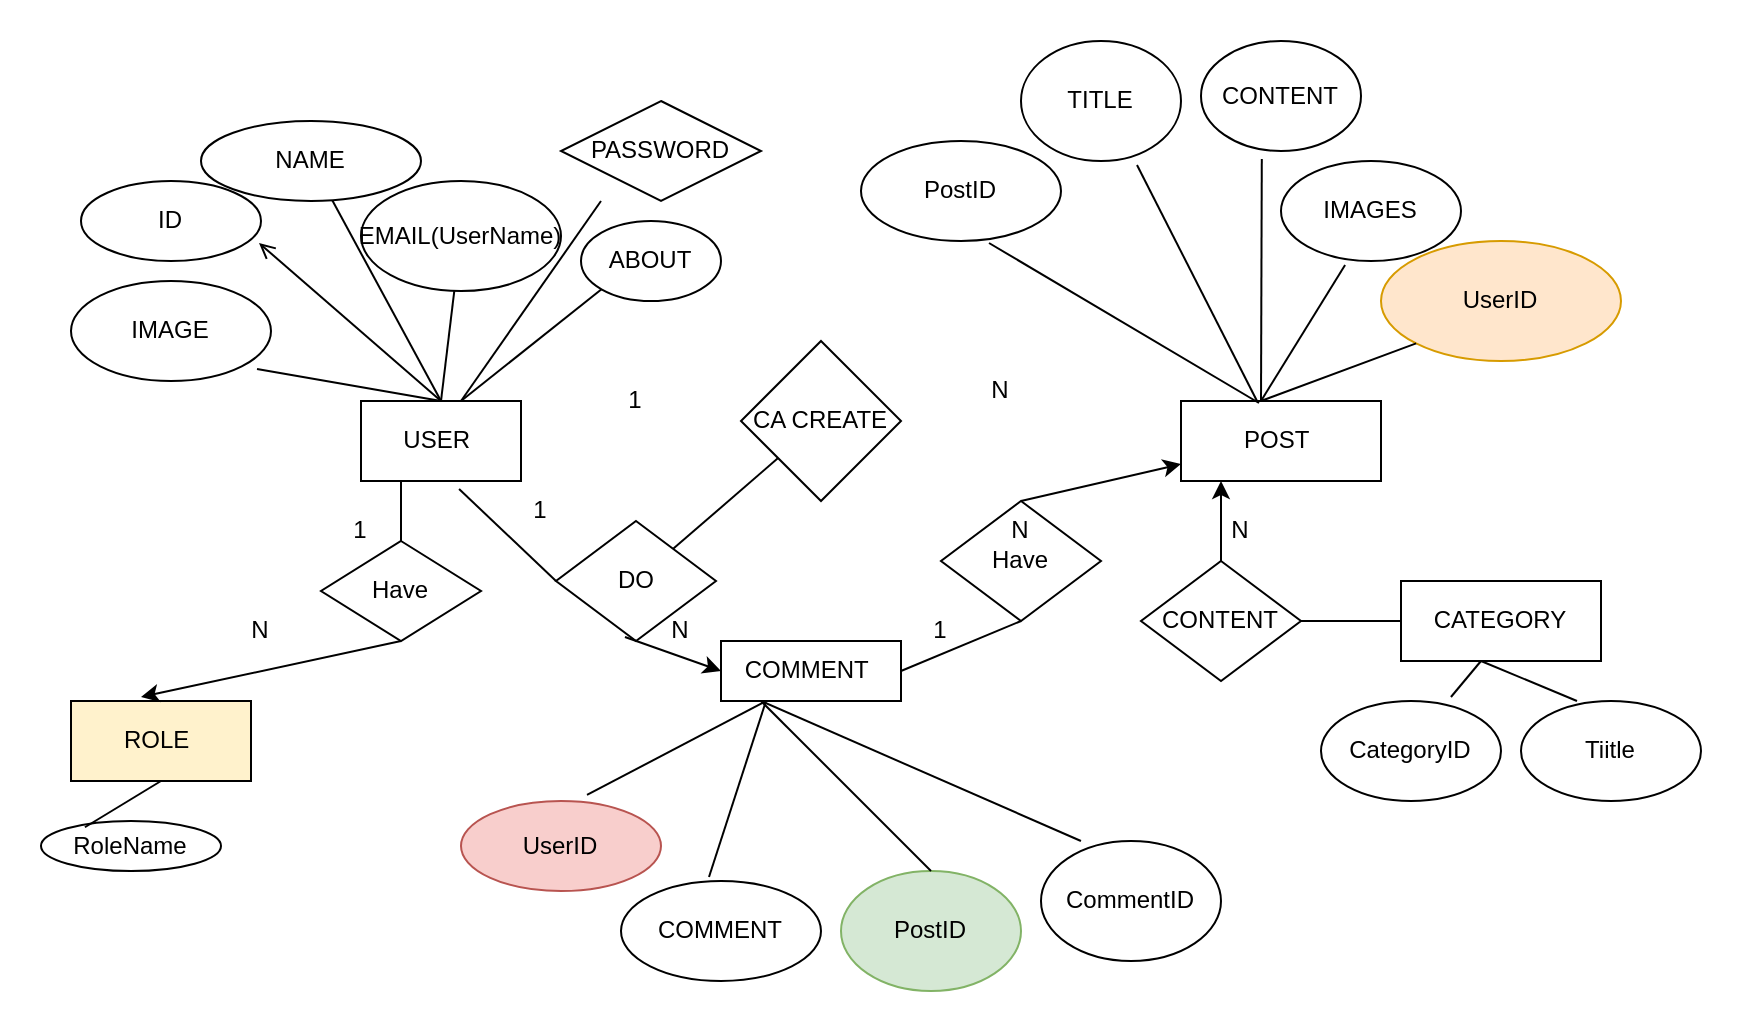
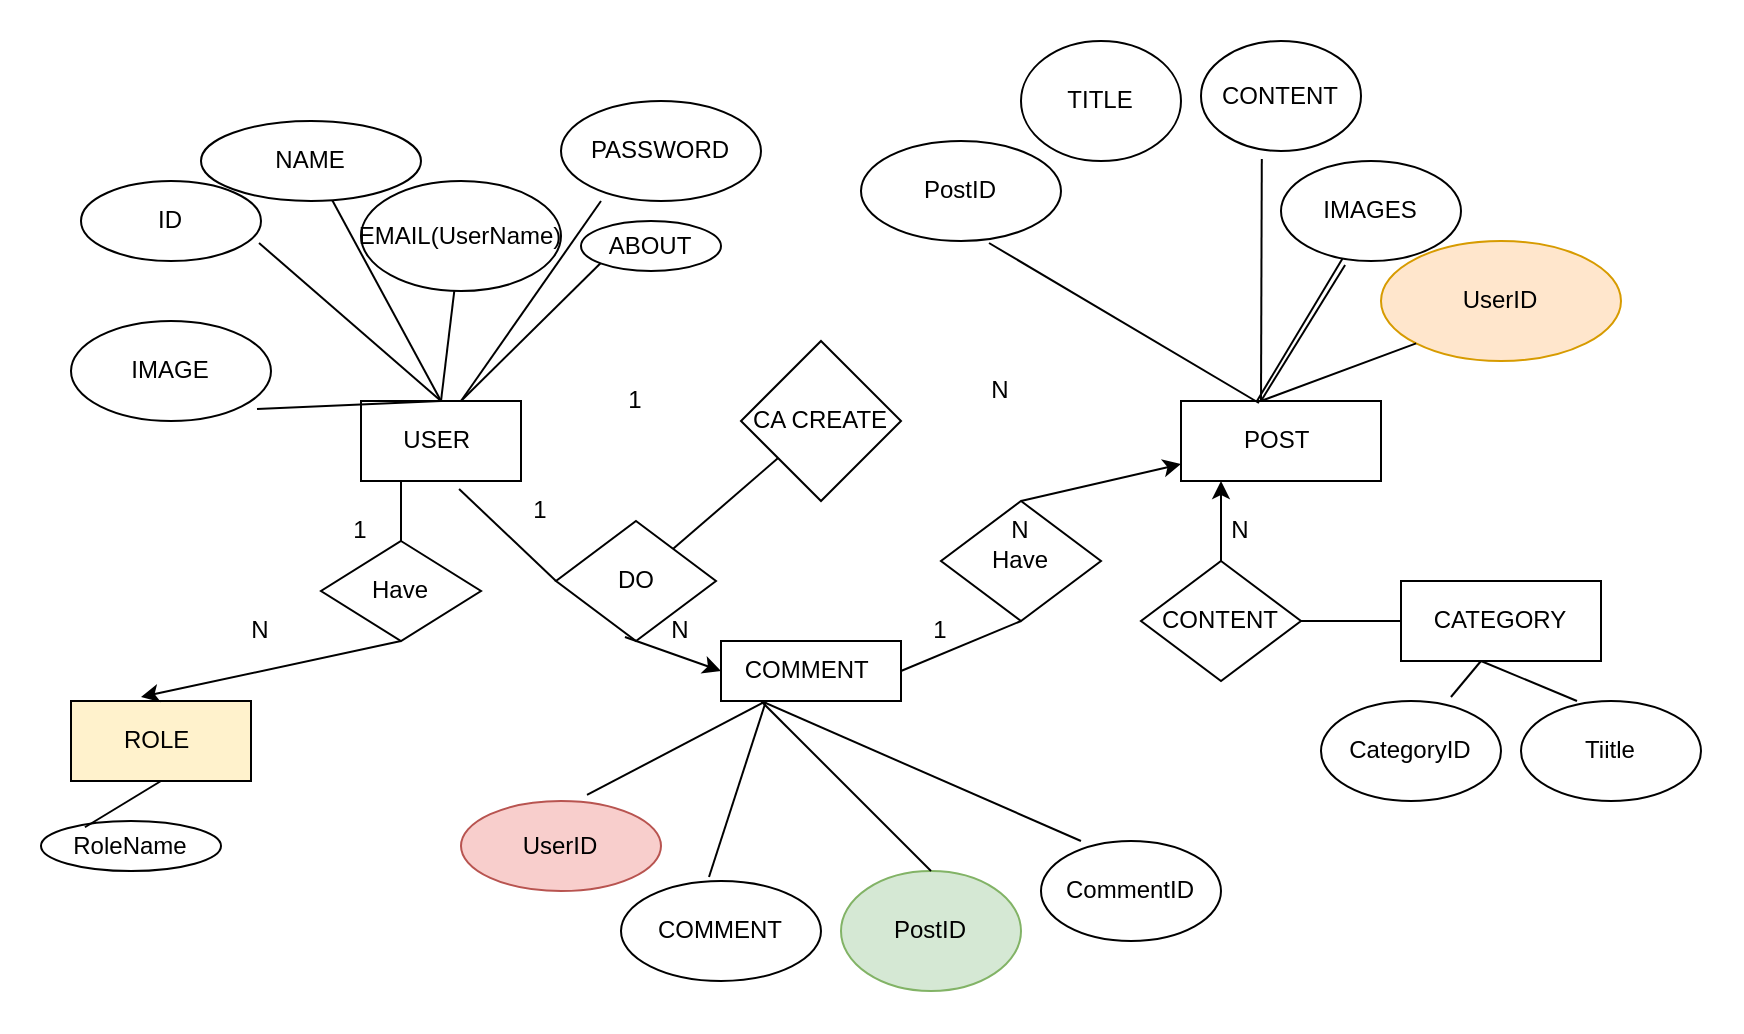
- <mxCell id="8" value="PASSWORD" style="rhombus;whiteSpace=wrap;html=1;" vertex="1" parent="1"><mxGeometry x="280" y="50" width="100" height="50" as="geometry" /></mxCell>
+ <mxCell id="8" value="PASSWORD" style="ellipse;whiteSpace=wrap;html=1;" vertex="1" parent="1"><mxGeometry x="280" y="50" width="100" height="50" as="geometry" /></mxCell>
- <mxCell id="16" value="" style="endArrow=open;html=1;rounded=0;entryX=0.989;entryY=0.775;entryDx=0;entryDy=0;entryPerimeter=0;exitX=0.5;exitY=0;exitDx=0;exitDy=0;" edge="1" parent="1" source="2" target="4"><mxGeometry width="50" height="50" relative="1" as="geometry"><mxPoint x="200" y="200" as="sourcePoint" /><mxPoint x="160" y="120" as="targetPoint" /></mxGeometry></mxCell>
+ <mxCell id="16" value="" style="endArrow=none;html=1;rounded=0;entryX=0.989;entryY=0.775;entryDx=0;entryDy=0;entryPerimeter=0;exitX=0.5;exitY=0;exitDx=0;exitDy=0;" edge="1" parent="1" source="2" target="4"><mxGeometry width="50" height="50" relative="1" as="geometry"><mxPoint x="200" y="200" as="sourcePoint" /><mxPoint x="160" y="120" as="targetPoint" /></mxGeometry></mxCell>
- <mxCell id="10" value="ABOUT" style="ellipse;whiteSpace=wrap;html=1;" vertex="1" parent="1"><mxGeometry x="290" y="110" width="70" height="40" as="geometry" /></mxCell>
+ <mxCell id="10" value="ABOUT" style="ellipse;whiteSpace=wrap;html=1;" vertex="1" parent="1"><mxGeometry x="290" y="110" width="70" height="25" as="geometry" /></mxCell>
- <mxCell id="21" value="" style="endArrow=none;html=1;rounded=0;entryX=0.725;entryY=1.033;entryDx=0;entryDy=0;entryPerimeter=0;exitX=0.38;exitY=0;exitDx=0;exitDy=0;exitPerimeter=0;" edge="1" parent="1" source="14" target="20"><mxGeometry width="50" height="50" relative="1" as="geometry"><mxPoint x="610" y="110" as="sourcePoint" /><mxPoint x="660" y="60" as="targetPoint" /></mxGeometry></mxCell>
+ <mxCell id="21" value="" style="endArrow=none;html=1;rounded=0;exitX=0.38;exitY=0;exitDx=0;exitDy=0;exitPerimeter=0;" edge="1" parent="1" source="14" target="24"><mxGeometry width="50" height="50" relative="1" as="geometry"><mxPoint x="610" y="110" as="sourcePoint" /><mxPoint x="660" y="60" as="targetPoint" /></mxGeometry></mxCell>
- <mxCell id="12" value="IMAGE" style="ellipse;whiteSpace=wrap;html=1;" vertex="1" parent="1"><mxGeometry x="35" y="140" width="100" height="50" as="geometry" /></mxCell>
+ <mxCell id="12" value="IMAGE" style="ellipse;whiteSpace=wrap;html=1;" vertex="1" parent="1"><mxGeometry x="35" y="160" width="100" height="50" as="geometry" /></mxCell>
- <mxCell id="50" value="CommentID" style="ellipse;whiteSpace=wrap;html=1;" vertex="1" parent="1"><mxGeometry x="520" y="420" width="90" height="60" as="geometry" /></mxCell>
+ <mxCell id="50" value="CommentID" style="ellipse;whiteSpace=wrap;html=1;" vertex="1" parent="1"><mxGeometry x="520" y="420" width="90" height="50" as="geometry" /></mxCell>
